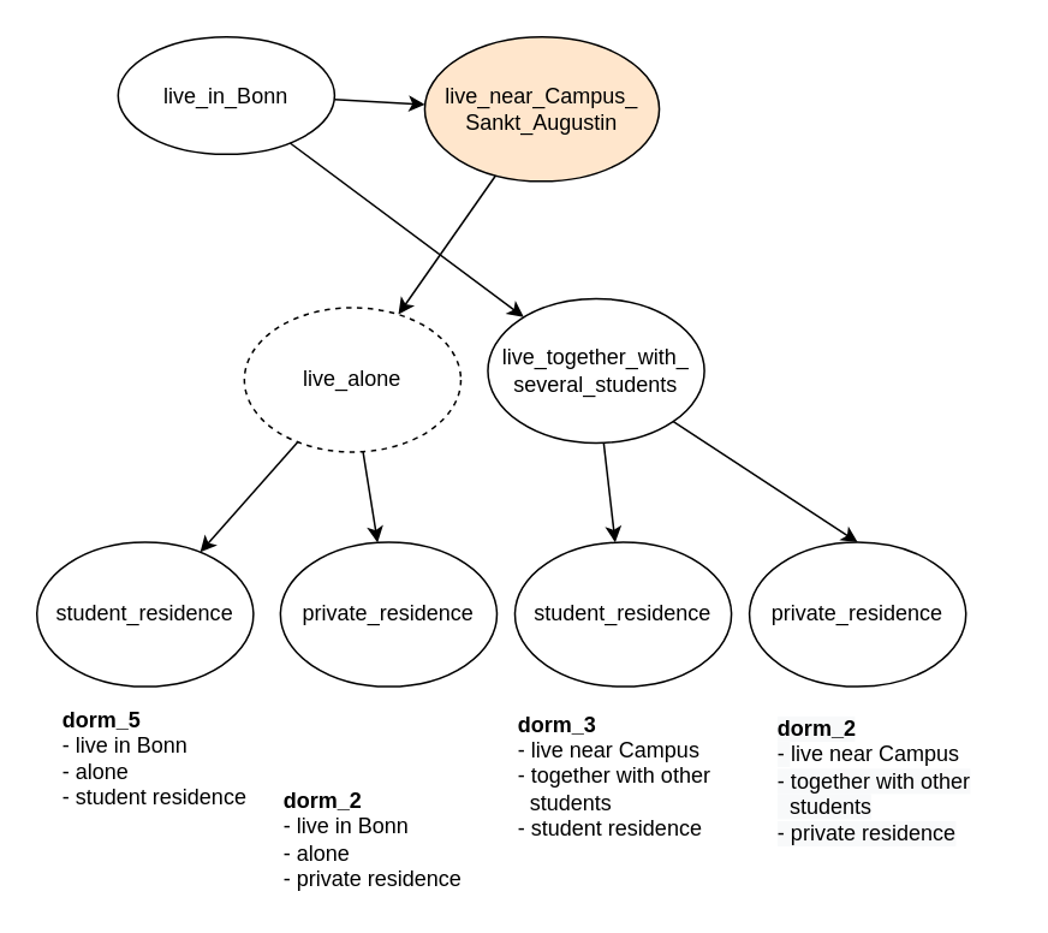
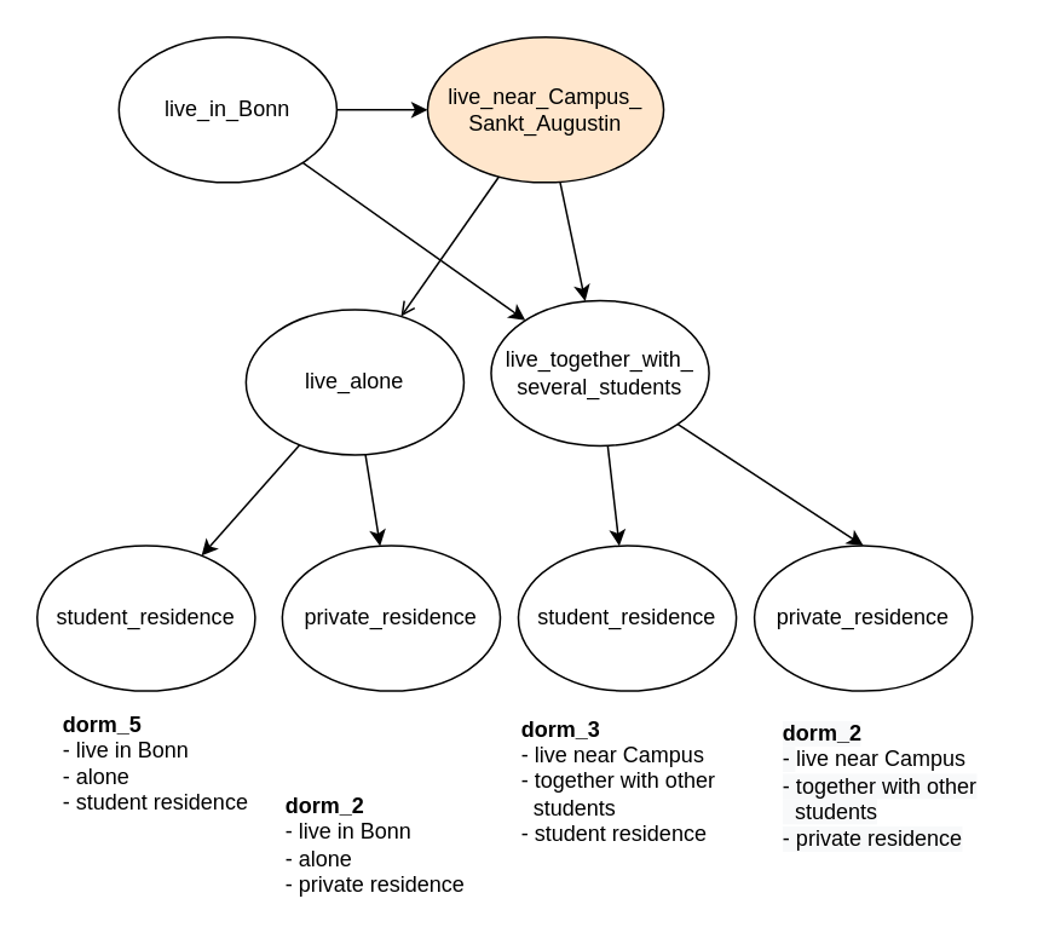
- <mxCell id="4" value="live_in_Bonn" style="ellipse;whiteSpace=wrap;html=1;" parent="1" vertex="1"><mxGeometry x="65" y="20" width="120" height="65" as="geometry" /></mxCell>
+ <mxCell id="4" value="live_in_Bonn" style="ellipse;whiteSpace=wrap;html=1;" parent="1" vertex="1"><mxGeometry x="65" y="20" width="120" height="80" as="geometry" /></mxCell>
+ <mxCell id="6" style="edgeStyle=none;rounded=0;orthogonalLoop=1;jettySize=auto;html=1;" parent="1" source="7" target="13" edge="1"><mxGeometry relative="1" as="geometry" /></mxCell>
- <mxCell id="5" style="rounded=0;orthogonalLoop=1;jettySize=auto;html=1;" parent="1" source="7" target="10" edge="1"><mxGeometry relative="1" as="geometry" /></mxCell>
+ <mxCell id="5" style="rounded=0;orthogonalLoop=1;jettySize=auto;html=1;endArrow=open;" parent="1" source="7" target="10" edge="1"><mxGeometry relative="1" as="geometry" /></mxCell>
- <mxCell id="10" value="live_alone" style="ellipse;whiteSpace=wrap;html=1;dashed=1;" parent="1" vertex="1"><mxGeometry x="135" y="170" width="120" height="80" as="geometry" /></mxCell>
+ <mxCell id="10" value="live_alone" style="ellipse;whiteSpace=wrap;html=1;" parent="1" vertex="1"><mxGeometry x="135" y="170" width="120" height="80" as="geometry" /></mxCell>
